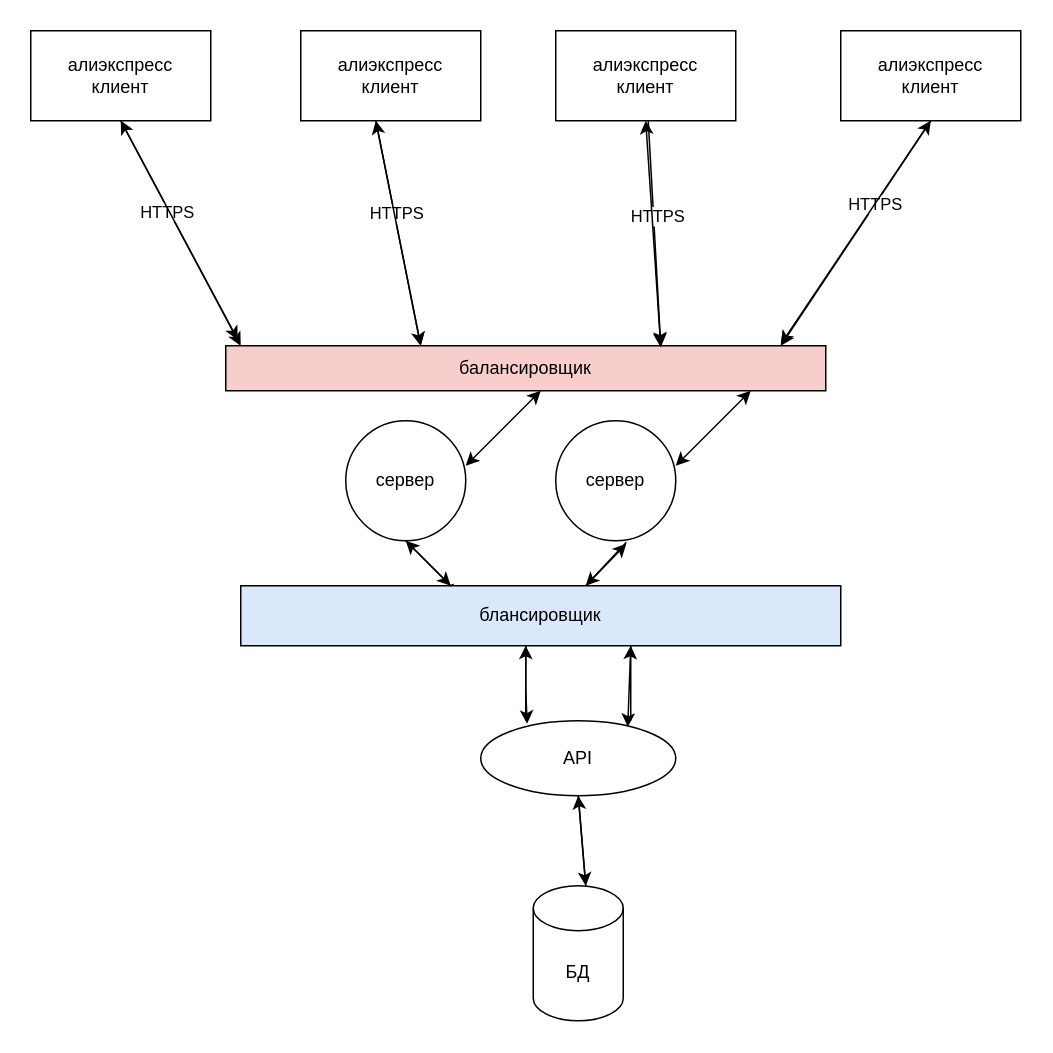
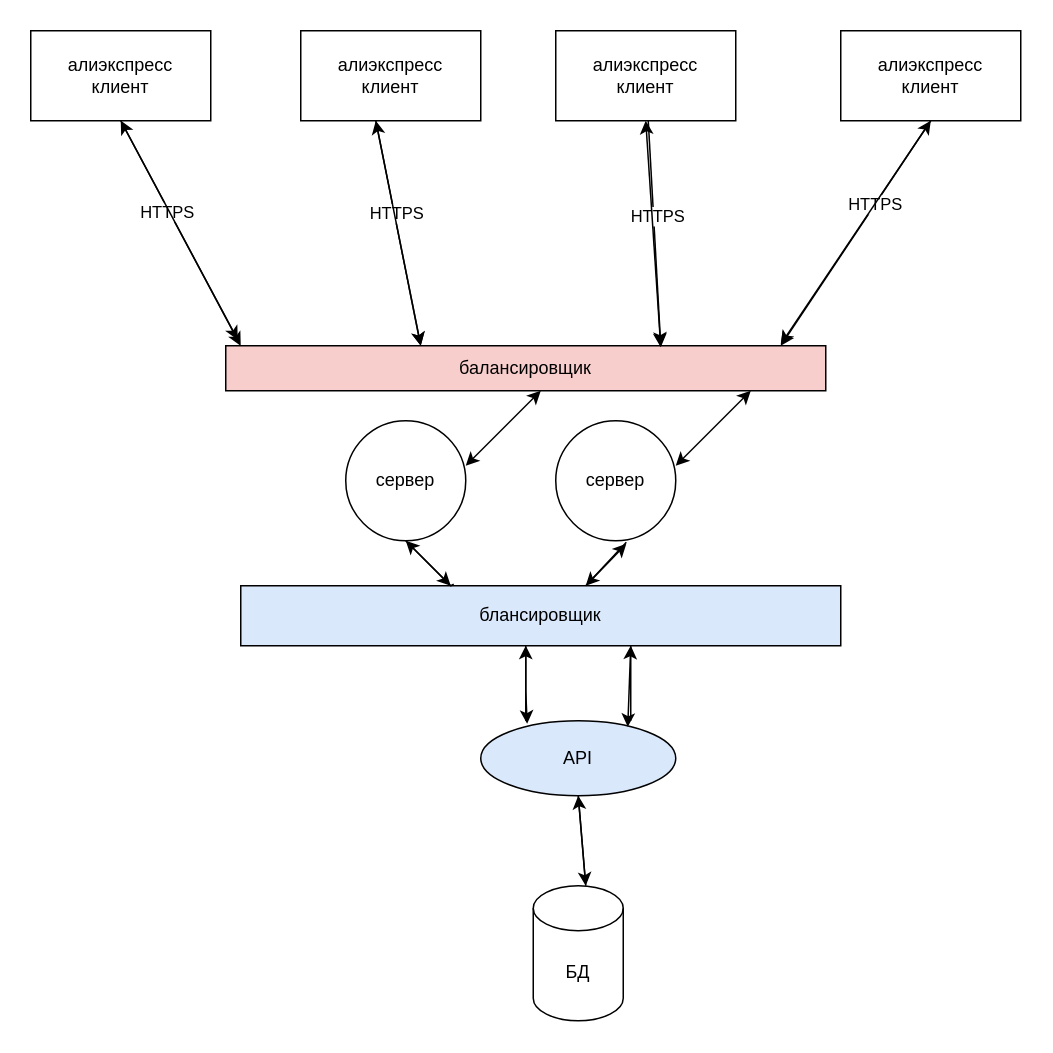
- <mxCell id="25" value="&lt;font style=&quot;vertical-align: inherit&quot;&gt;&lt;font style=&quot;vertical-align: inherit&quot;&gt;АPI&lt;/font&gt;&lt;/font&gt;" style="ellipse;whiteSpace=wrap;html=1;" parent="1" vertex="1"><mxGeometry x="320" y="480" width="130" height="50" as="geometry" /></mxCell>
+ <mxCell id="25" value="&lt;font style=&quot;vertical-align: inherit&quot;&gt;&lt;font style=&quot;vertical-align: inherit&quot;&gt;АPI&lt;/font&gt;&lt;/font&gt;" style="ellipse;whiteSpace=wrap;html=1;fillColor=#dae8fc;" parent="1" vertex="1"><mxGeometry x="320" y="480" width="130" height="50" as="geometry" /></mxCell>
